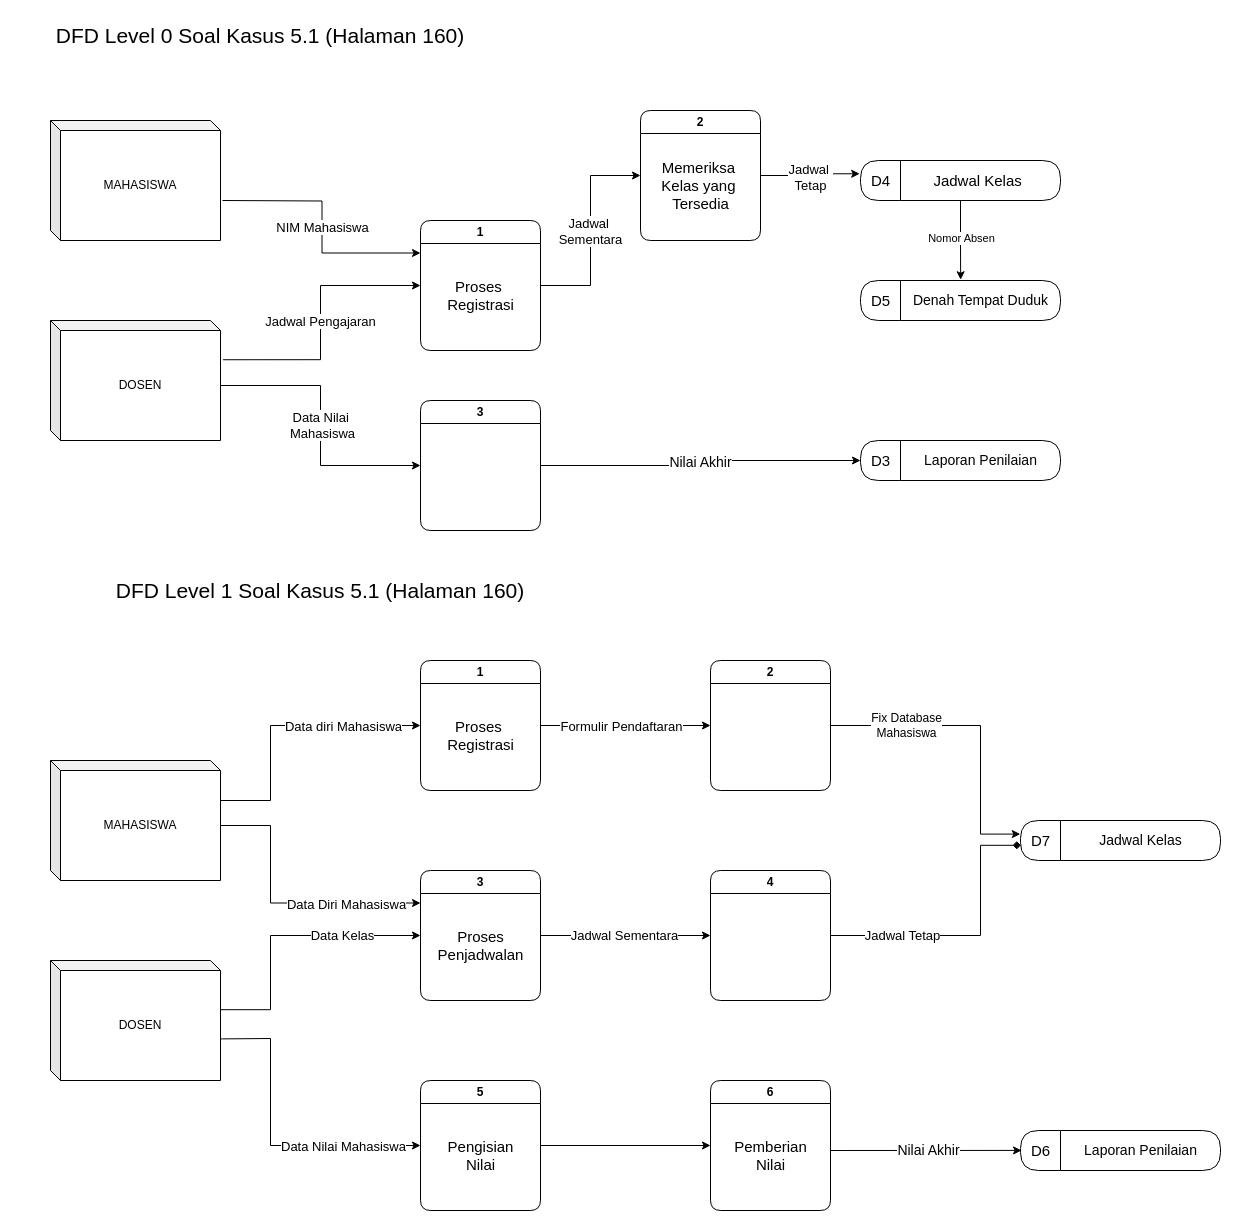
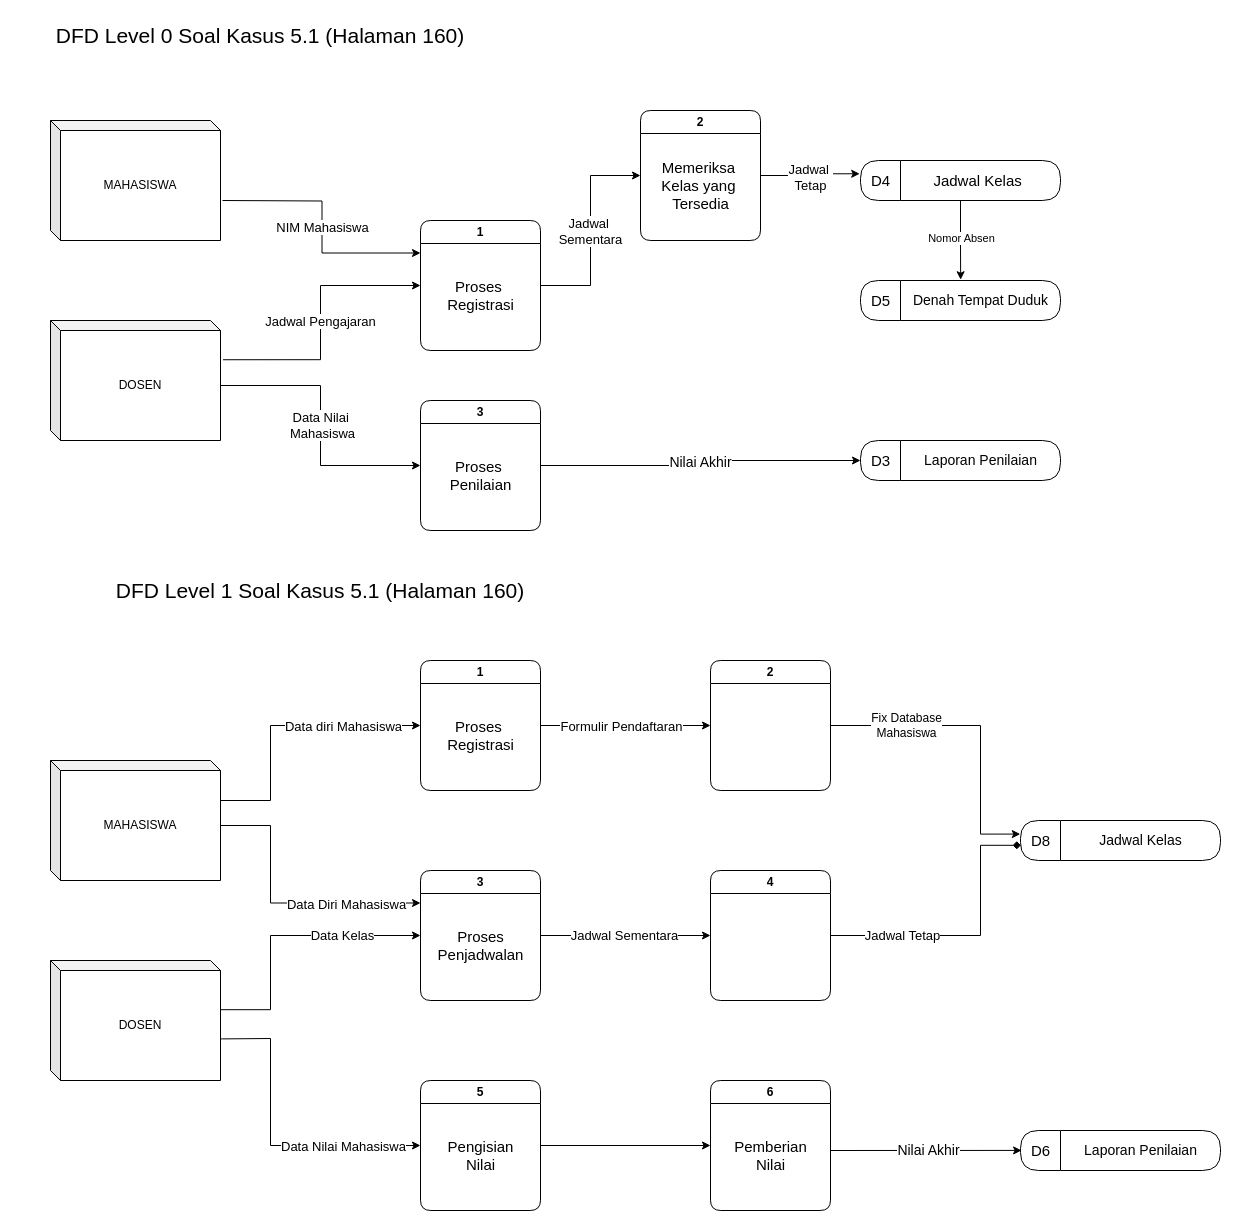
+ <mxCell id="27" value="Proses&amp;nbsp;&lt;div&gt;Penilaian&lt;/div&gt;" style="text;html=1;align=center;verticalAlign=middle;resizable=0;points=[];autosize=1;strokeColor=none;fillColor=none;fontSize=15;" vertex="1" parent="26"><mxGeometry x="15" y="50" width="90" height="50" as="geometry" /></mxCell>
- <mxCell id="60" value="D7" style="text;html=1;align=center;verticalAlign=middle;resizable=0;points=[];autosize=1;strokeColor=none;fillColor=none;fontSize=15;" vertex="1" parent="58"><mxGeometry y="5" width="40" height="30" as="geometry" /></mxCell>
+ <mxCell id="60" value="D8" style="text;html=1;align=center;verticalAlign=middle;resizable=0;points=[];autosize=1;strokeColor=none;fillColor=none;fontSize=15;" vertex="1" parent="58"><mxGeometry y="5" width="40" height="30" as="geometry" /></mxCell>
